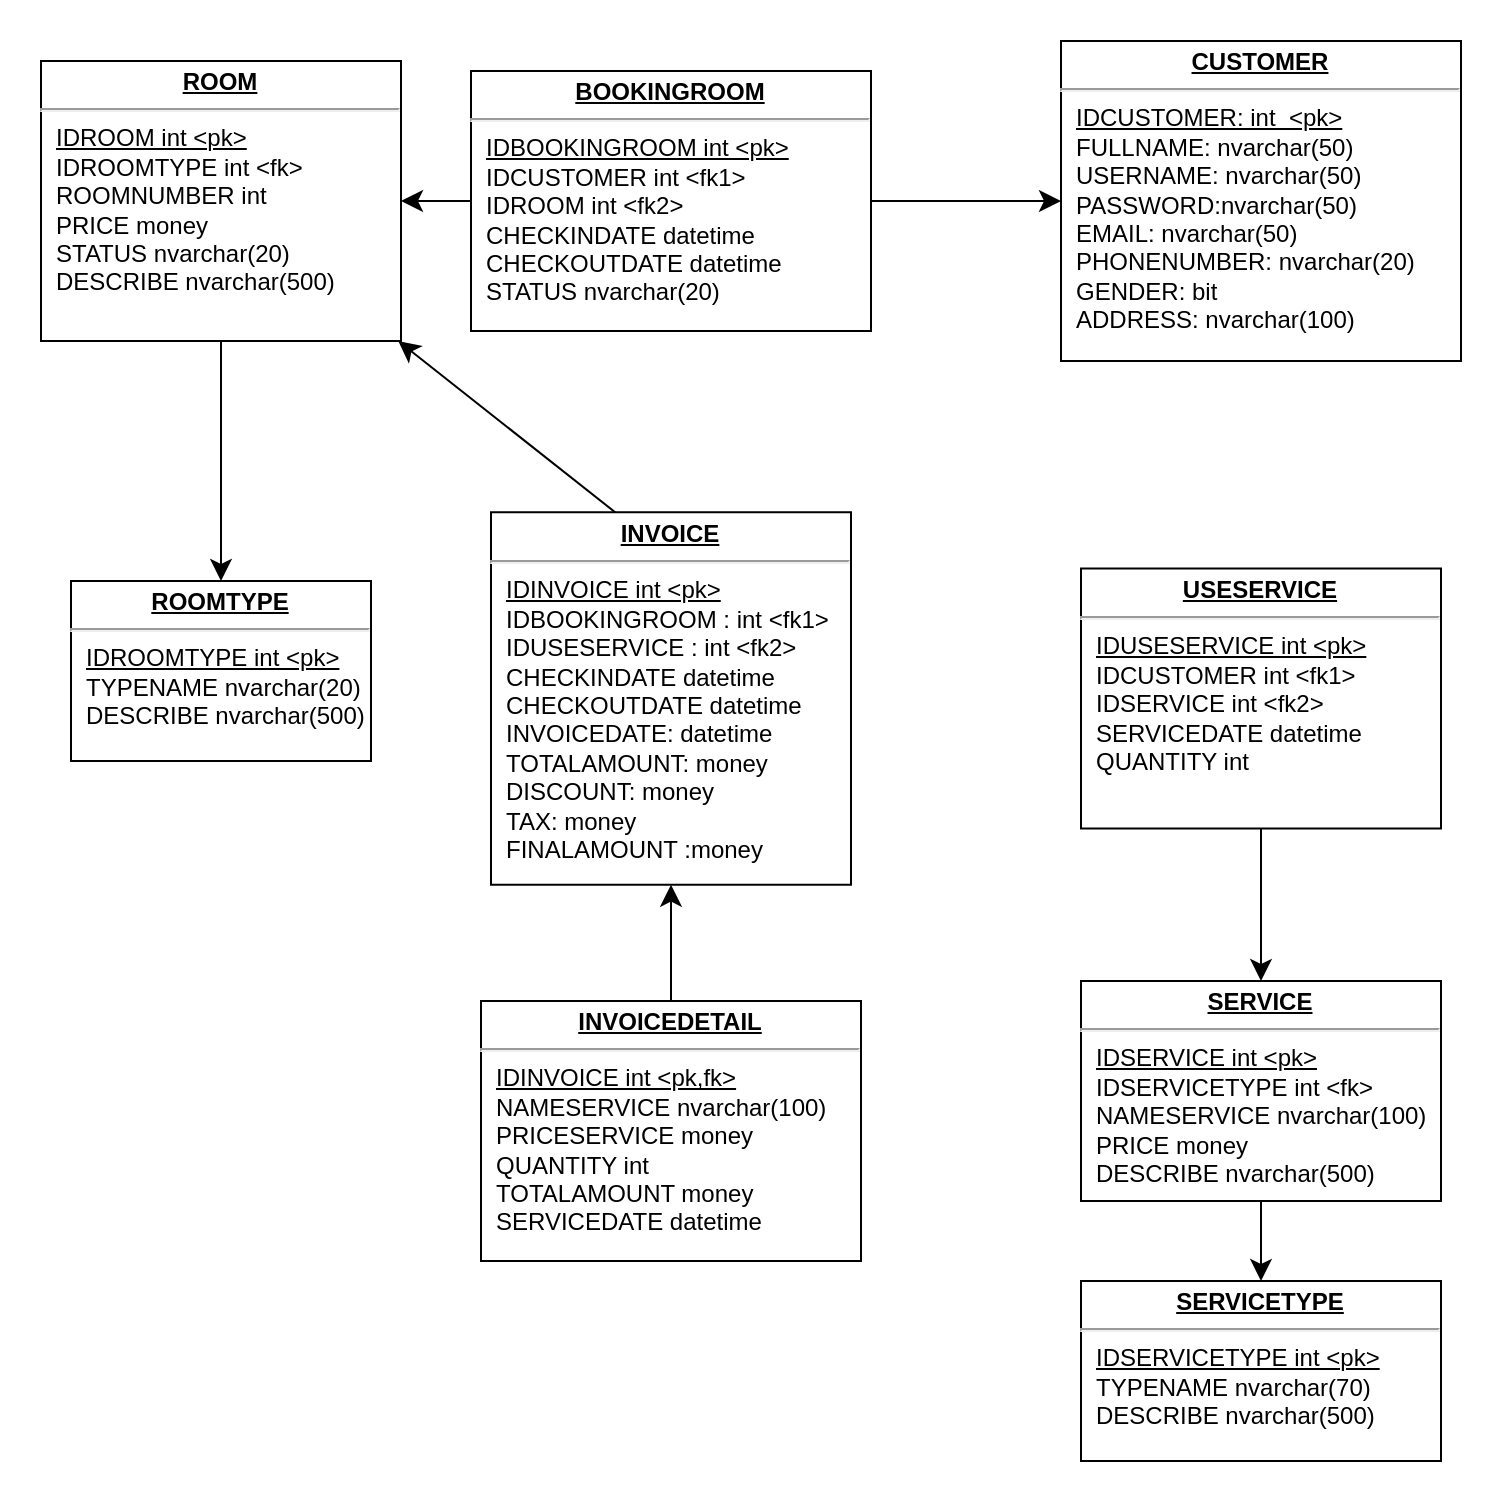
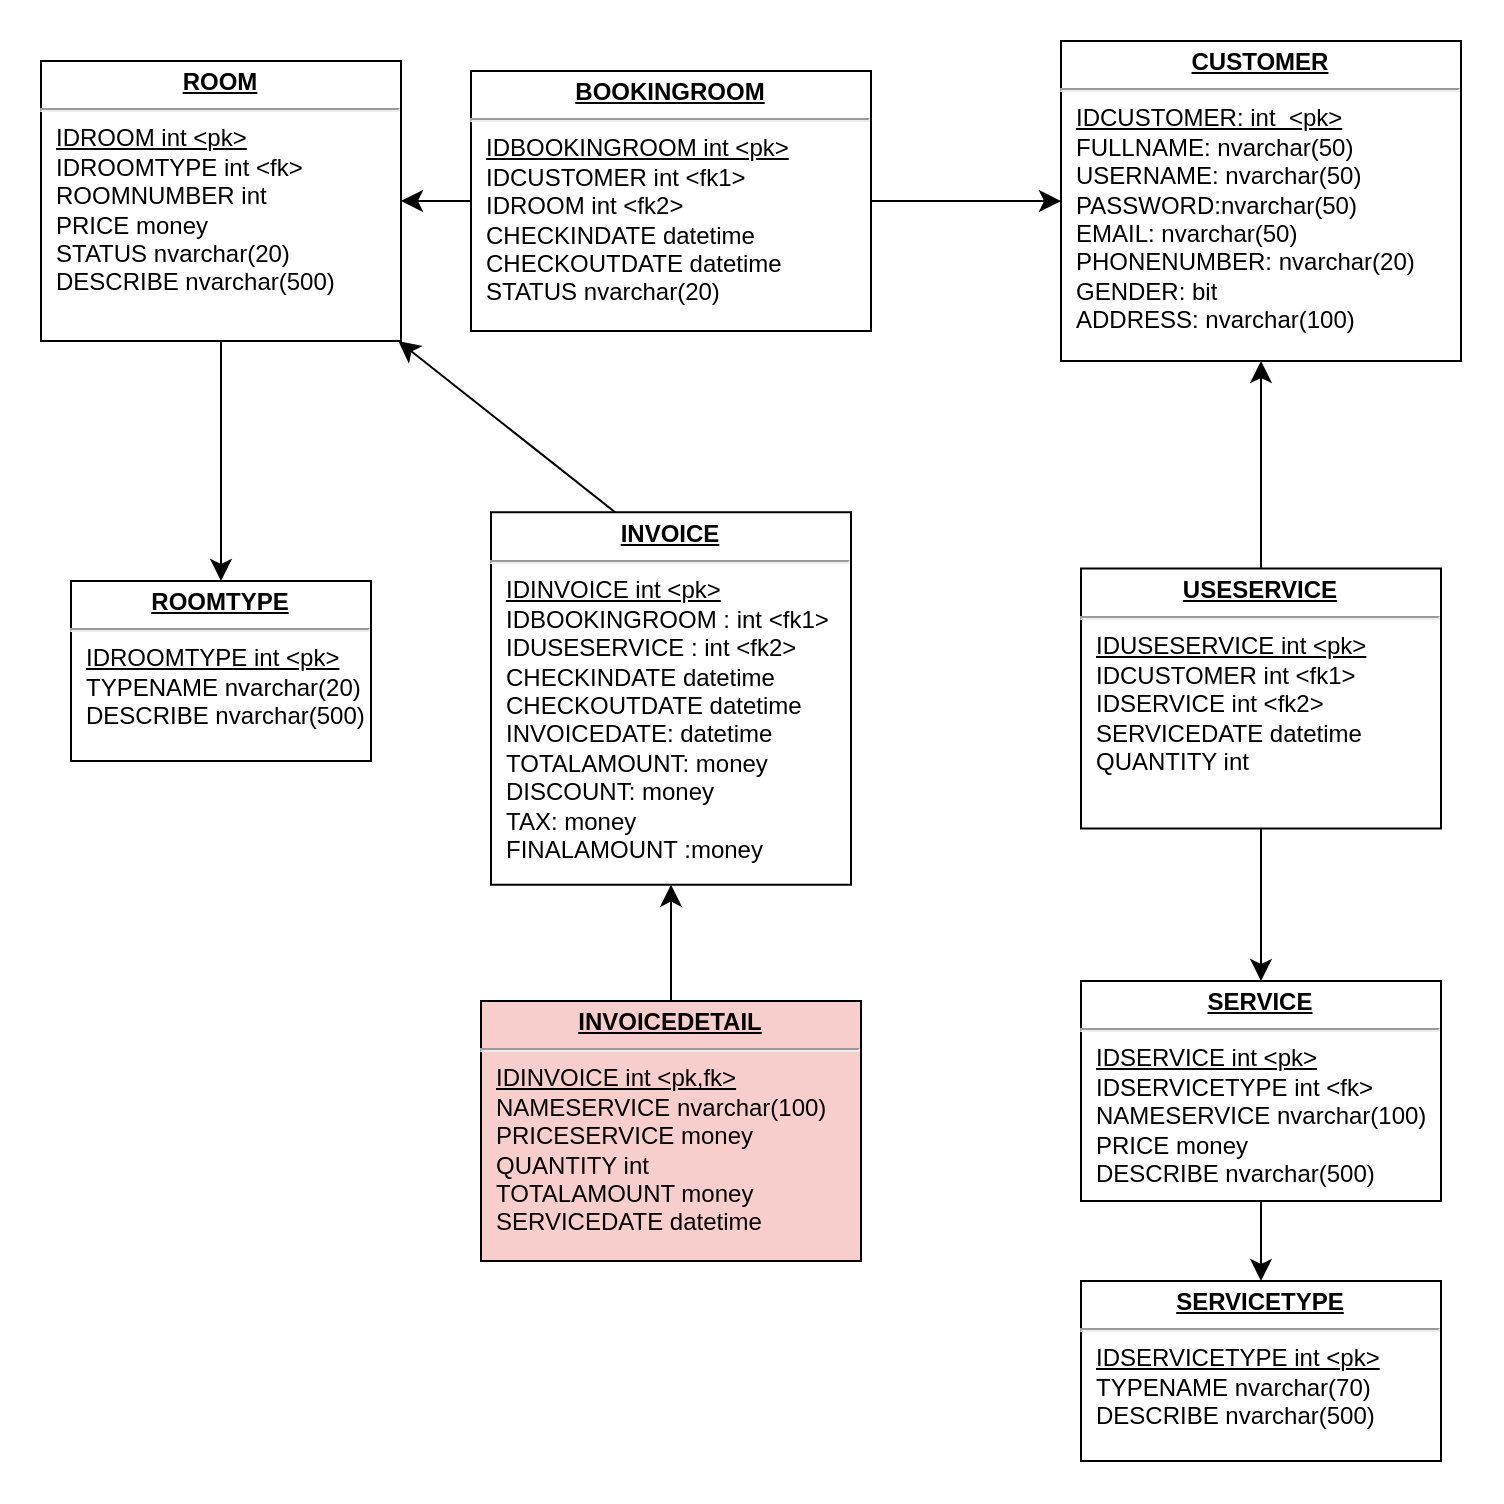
+ <mxCell id="12" style="edgeStyle=none;curved=1;rounded=0;orthogonalLoop=1;jettySize=auto;html=1;exitX=0.5;exitY=0;exitDx=0;exitDy=0;entryX=0.5;entryY=1;entryDx=0;entryDy=0;fontSize=12;startSize=8;endSize=8;" parent="1" source="13" target="5" edge="1"><mxGeometry relative="1" as="geometry" /></mxCell>
- <mxCell id="19" value="&lt;p style=&quot;margin: 0px ; margin-top: 4px ; text-align: center ; text-decoration: underline&quot;&gt;&lt;b&gt;INVOICEDETAIL&lt;/b&gt;&lt;/p&gt;&lt;hr&gt;&lt;p style=&quot;margin: 0px ; margin-left: 8px&quot;&gt;&lt;u&gt;IDINVOICE int &amp;lt;pk,fk&amp;gt;&lt;/u&gt;&lt;/p&gt;&lt;p style=&quot;margin: 0px ; margin-left: 8px&quot;&gt;NAMESERVICE nvarchar(100)&lt;/p&gt;&lt;p style=&quot;margin: 0px ; margin-left: 8px&quot;&gt;PRICESERVICE money&lt;br&gt;&lt;/p&gt;&lt;p style=&quot;margin: 0px ; margin-left: 8px&quot;&gt;QUANTITY int&lt;/p&gt;&lt;p style=&quot;margin: 0px ; margin-left: 8px&quot;&gt;TOTALAMOUNT money&lt;/p&gt;&lt;p style=&quot;margin: 0px ; margin-left: 8px&quot;&gt;SERVICEDATE datetime&lt;/p&gt;&lt;p style=&quot;margin: 0px ; margin-left: 8px&quot;&gt;&lt;br&gt;&lt;/p&gt;" style="verticalAlign=top;align=left;overflow=fill;fontSize=12;fontFamily=Helvetica;html=1;rounded=0;shadow=0;comic=0;labelBackgroundColor=none;strokeWidth=1" parent="1" vertex="1"><mxGeometry x="240" y="500" width="190" height="130" as="geometry" /></mxCell>
+ <mxCell id="19" value="&lt;p style=&quot;margin: 0px ; margin-top: 4px ; text-align: center ; text-decoration: underline&quot;&gt;&lt;b&gt;INVOICEDETAIL&lt;/b&gt;&lt;/p&gt;&lt;hr&gt;&lt;p style=&quot;margin: 0px ; margin-left: 8px&quot;&gt;&lt;u&gt;IDINVOICE int &amp;lt;pk,fk&amp;gt;&lt;/u&gt;&lt;/p&gt;&lt;p style=&quot;margin: 0px ; margin-left: 8px&quot;&gt;NAMESERVICE nvarchar(100)&lt;/p&gt;&lt;p style=&quot;margin: 0px ; margin-left: 8px&quot;&gt;PRICESERVICE money&lt;br&gt;&lt;/p&gt;&lt;p style=&quot;margin: 0px ; margin-left: 8px&quot;&gt;QUANTITY int&lt;/p&gt;&lt;p style=&quot;margin: 0px ; margin-left: 8px&quot;&gt;TOTALAMOUNT money&lt;/p&gt;&lt;p style=&quot;margin: 0px ; margin-left: 8px&quot;&gt;SERVICEDATE datetime&lt;/p&gt;&lt;p style=&quot;margin: 0px ; margin-left: 8px&quot;&gt;&lt;br&gt;&lt;/p&gt;" style="verticalAlign=top;align=left;overflow=fill;fontSize=12;fontFamily=Helvetica;html=1;rounded=0;shadow=0;comic=0;labelBackgroundColor=none;strokeWidth=1;fillColor=#f8cecc;" parent="1" vertex="1"><mxGeometry x="240" y="500" width="190" height="130" as="geometry" /></mxCell>
